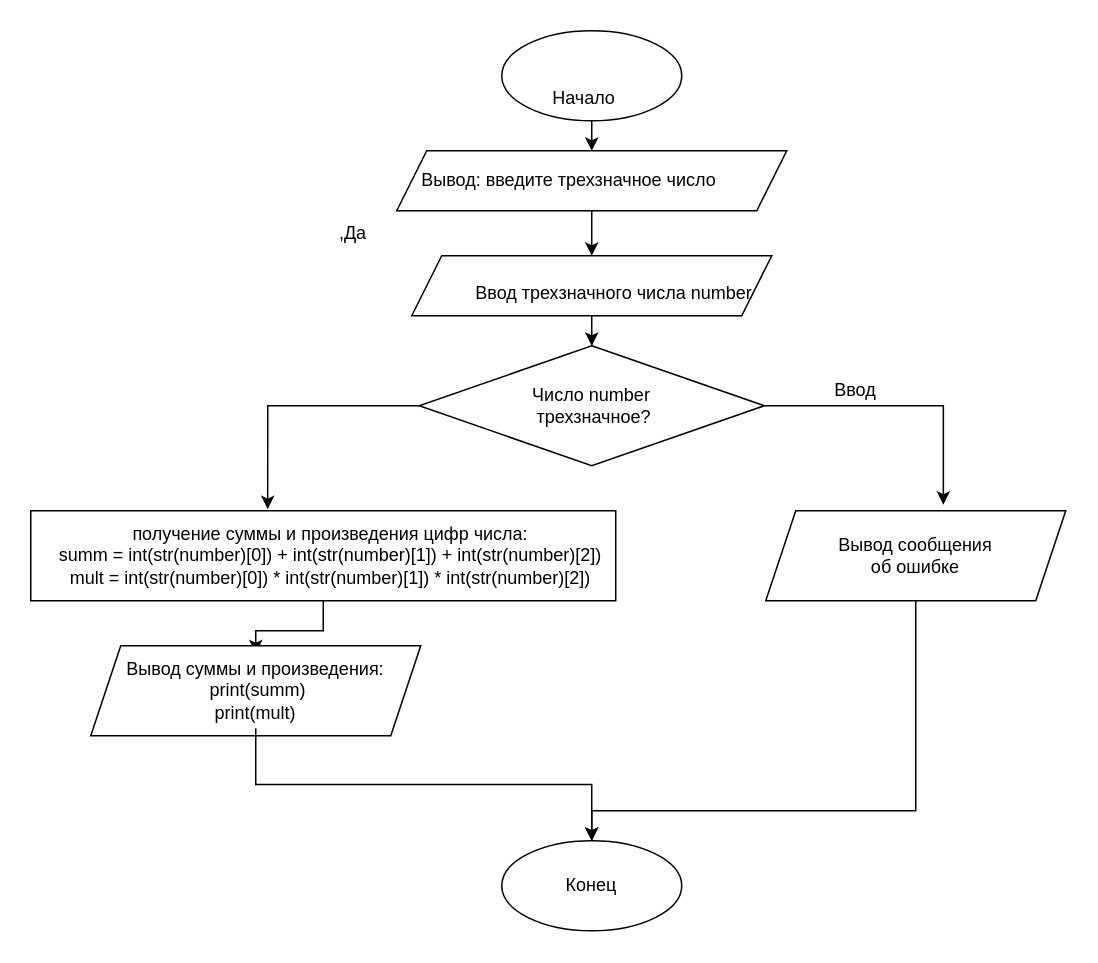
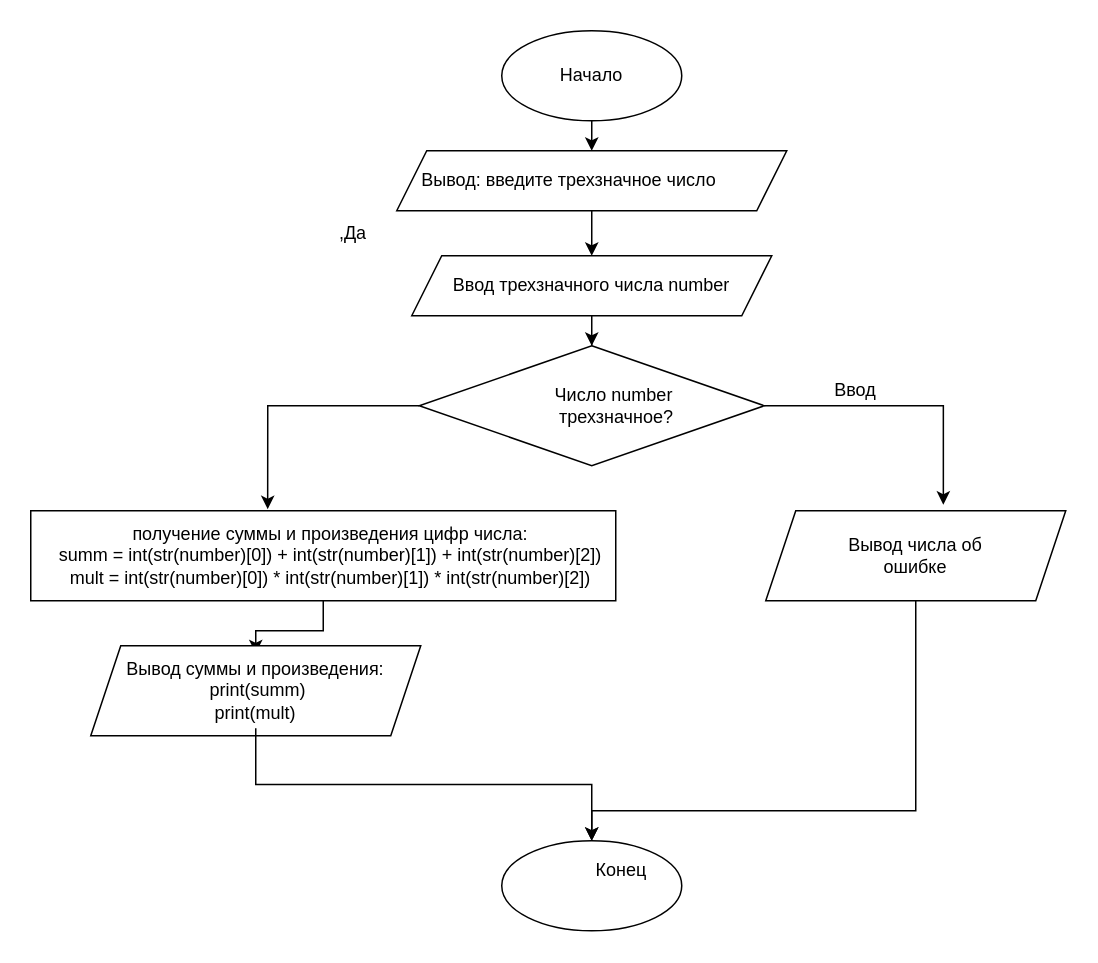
- <mxCell id="4" value="Начало" style="text;html=1;strokeColor=none;fillColor=none;align=center;verticalAlign=middle;whiteSpace=wrap;rounded=0;" parent="1" vertex="1"><mxGeometry x="369" y="55" width="40" height="20" as="geometry" /></mxCell>
+ <mxCell id="4" value="Начало" style="text;html=1;strokeColor=none;fillColor=none;align=center;verticalAlign=middle;whiteSpace=wrap;rounded=0;" parent="1" vertex="1"><mxGeometry x="374" y="40" width="40" height="20" as="geometry" /></mxCell>
- <mxCell id="10" value="Ввод трехзначного числа number" style="text;html=1;strokeColor=none;fillColor=none;align=center;verticalAlign=middle;whiteSpace=wrap;rounded=0;" parent="1" vertex="1"><mxGeometry x="311" y="185" width="196" height="20" as="geometry" /></mxCell>
+ <mxCell id="10" value="Ввод трехзначного числа number" style="text;html=1;strokeColor=none;fillColor=none;align=center;verticalAlign=middle;whiteSpace=wrap;rounded=0;" parent="1" vertex="1"><mxGeometry x="296" y="180" width="196" height="20" as="geometry" /></mxCell>
- <mxCell id="17" value="Число number&lt;br&gt;&amp;nbsp;трехзначное?" style="text;html=1;strokeColor=none;fillColor=none;align=center;verticalAlign=middle;whiteSpace=wrap;rounded=0;" parent="1" vertex="1"><mxGeometry x="354" y="260" width="80" height="20" as="geometry" /></mxCell>
+ <mxCell id="17" value="Число number&lt;br&gt;&amp;nbsp;трехзначное?" style="text;html=1;strokeColor=none;fillColor=none;align=center;verticalAlign=middle;whiteSpace=wrap;rounded=0;" parent="1" vertex="1"><mxGeometry x="369" y="260" width="80" height="20" as="geometry" /></mxCell>
- <mxCell id="20" value="Вывод сообщения об ошибке" style="text;html=1;strokeColor=none;fillColor=none;align=center;verticalAlign=middle;whiteSpace=wrap;rounded=0;" parent="1" vertex="1"><mxGeometry x="550" y="360" width="120" height="20" as="geometry" /></mxCell>
+ <mxCell id="20" value="Вывод числа об ошибке" style="text;html=1;strokeColor=none;fillColor=none;align=center;verticalAlign=middle;whiteSpace=wrap;rounded=0;" parent="1" vertex="1"><mxGeometry x="550" y="360" width="120" height="20" as="geometry" /></mxCell>
- <mxCell id="27" value="Конец" style="text;html=1;strokeColor=none;fillColor=none;align=center;verticalAlign=middle;whiteSpace=wrap;rounded=0;" parent="1" vertex="1"><mxGeometry x="374" y="580" width="40" height="20" as="geometry" /></mxCell>
+ <mxCell id="27" value="Конец" style="text;html=1;strokeColor=none;fillColor=none;align=center;verticalAlign=middle;whiteSpace=wrap;rounded=0;" parent="1" vertex="1"><mxGeometry x="394" y="570" width="40" height="20" as="geometry" /></mxCell>
